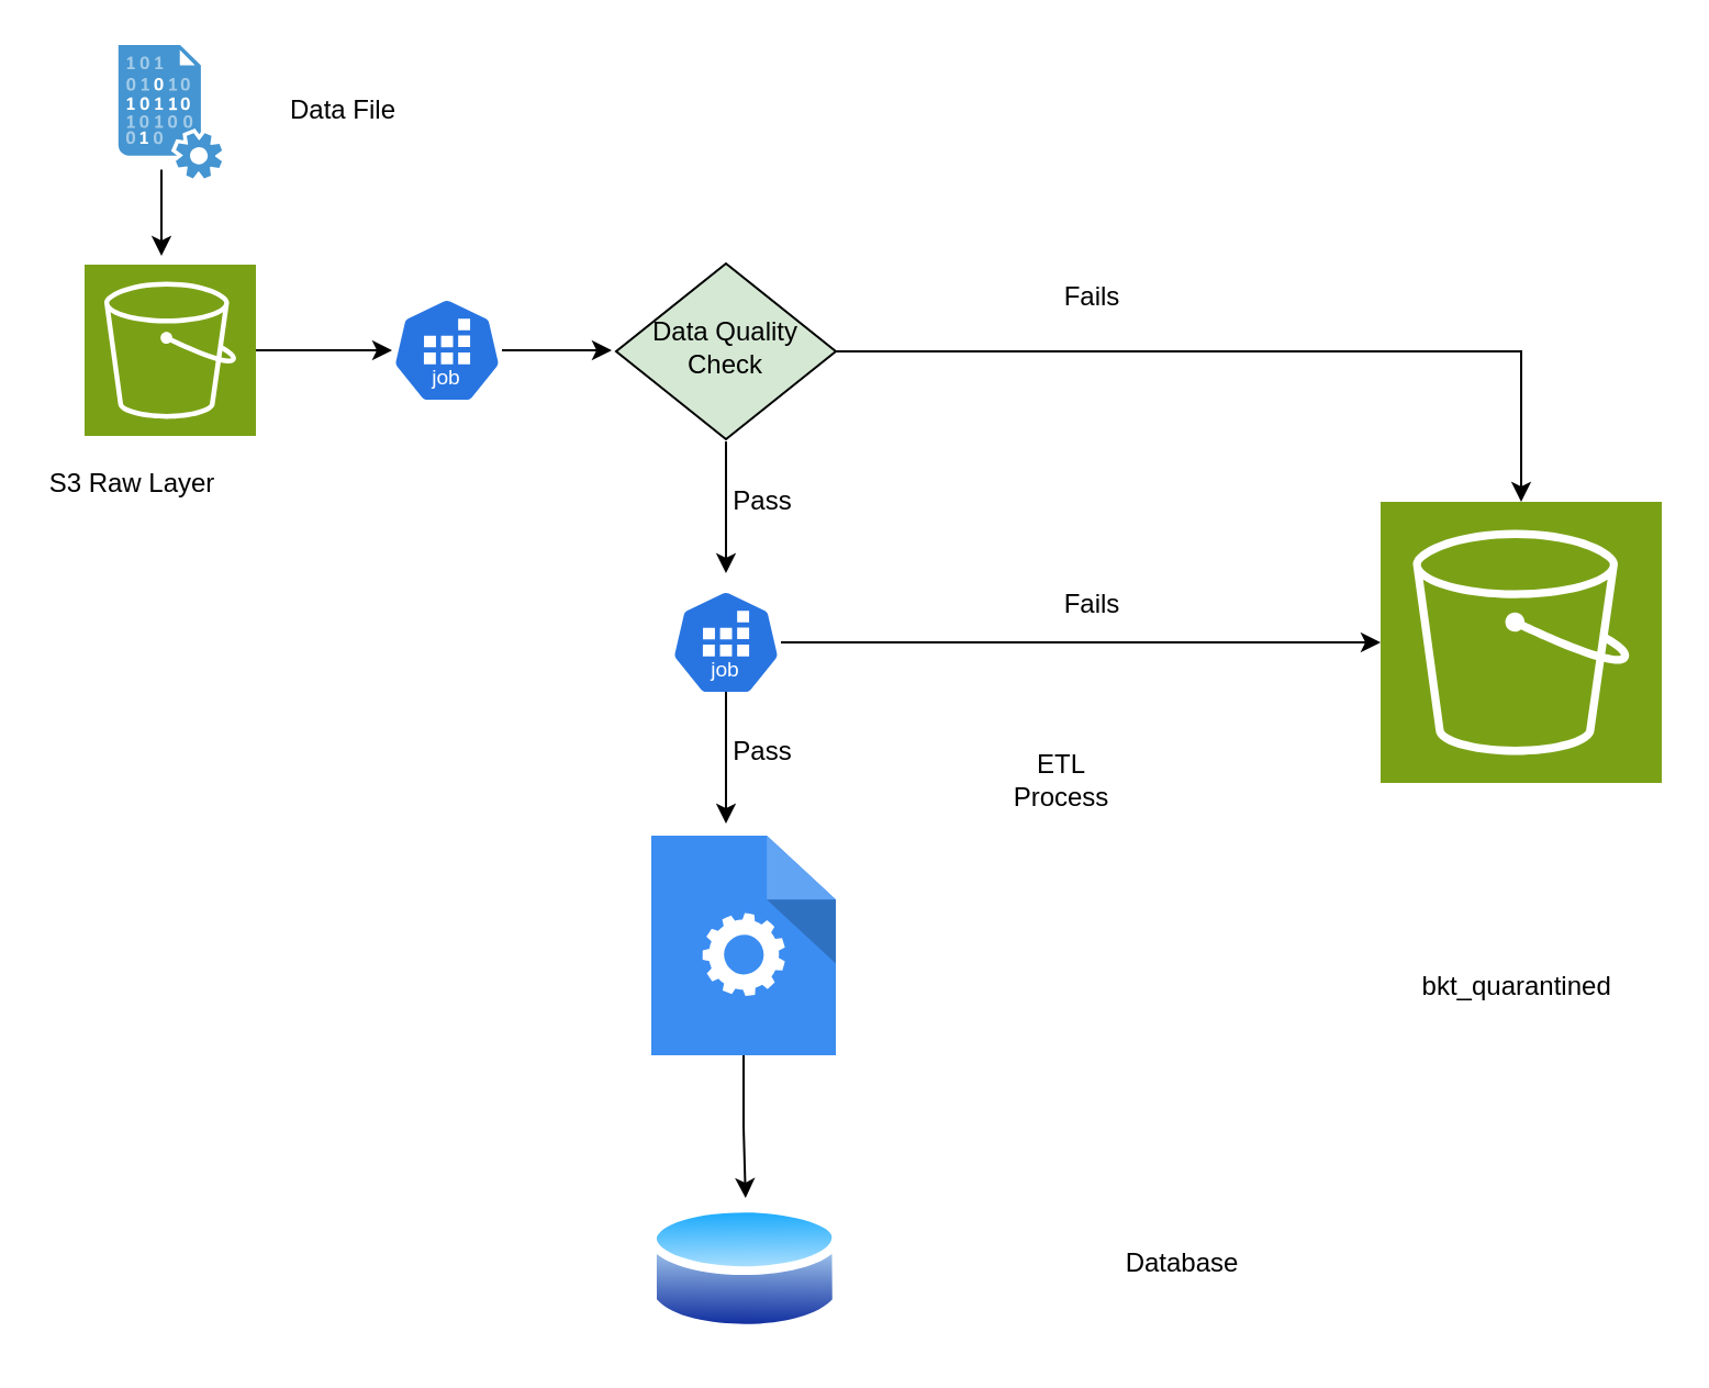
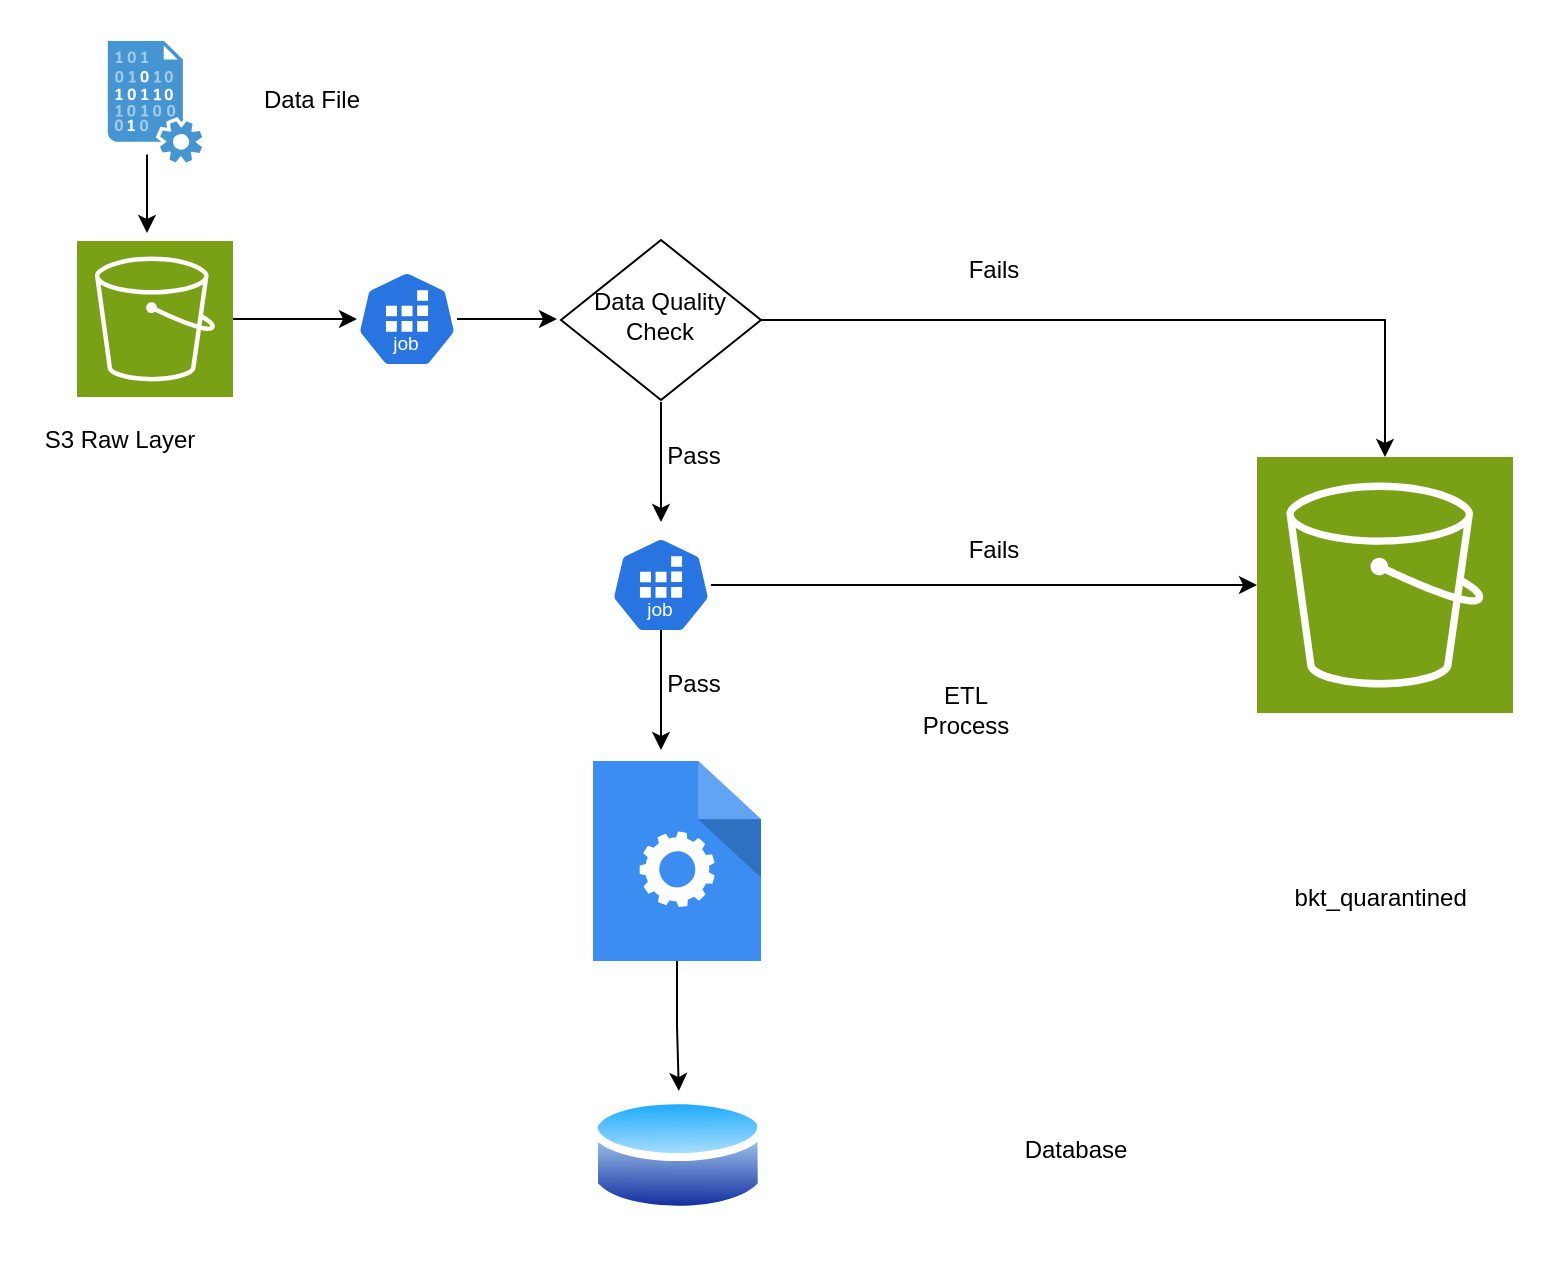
- <mxCell id="8" value="Data Quality Check" style="rhombus;whiteSpace=wrap;html=1;shadow=0;fontFamily=Helvetica;fontSize=12;align=center;strokeWidth=1;spacing=6;spacingTop=-4;fillColor=#d5e8d4;" vertex="1" parent="1"><mxGeometry x="280" y="119.5" width="100" height="80" as="geometry" /></mxCell>
+ <mxCell id="8" value="Data Quality Check" style="rhombus;whiteSpace=wrap;html=1;shadow=0;fontFamily=Helvetica;fontSize=12;align=center;strokeWidth=1;spacing=6;spacingTop=-4;" vertex="1" parent="1"><mxGeometry x="280" y="119.5" width="100" height="80" as="geometry" /></mxCell>
